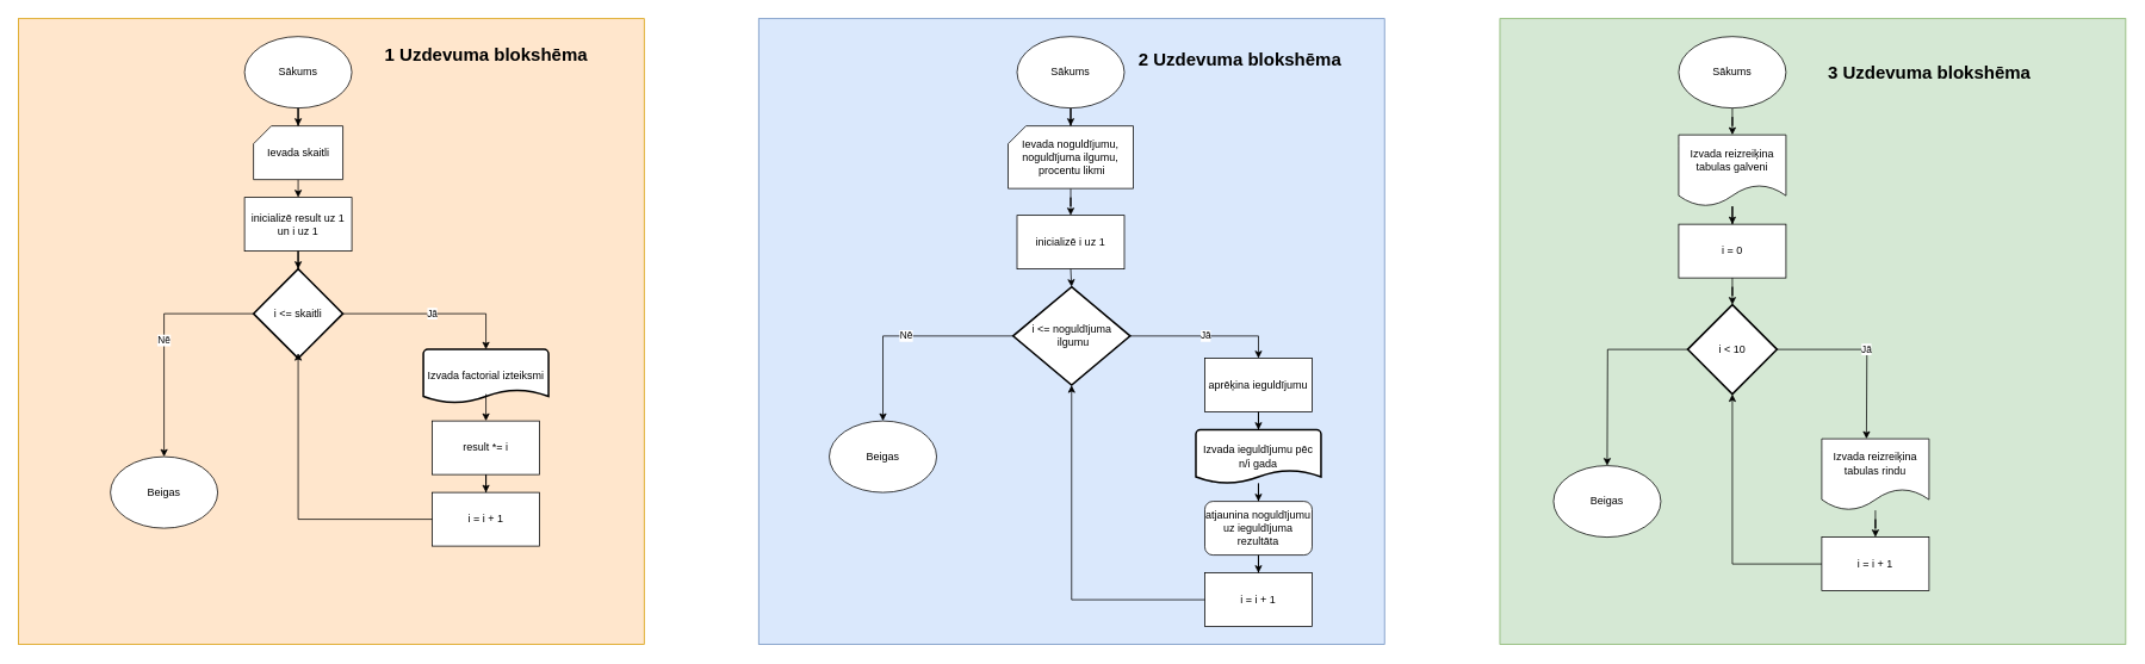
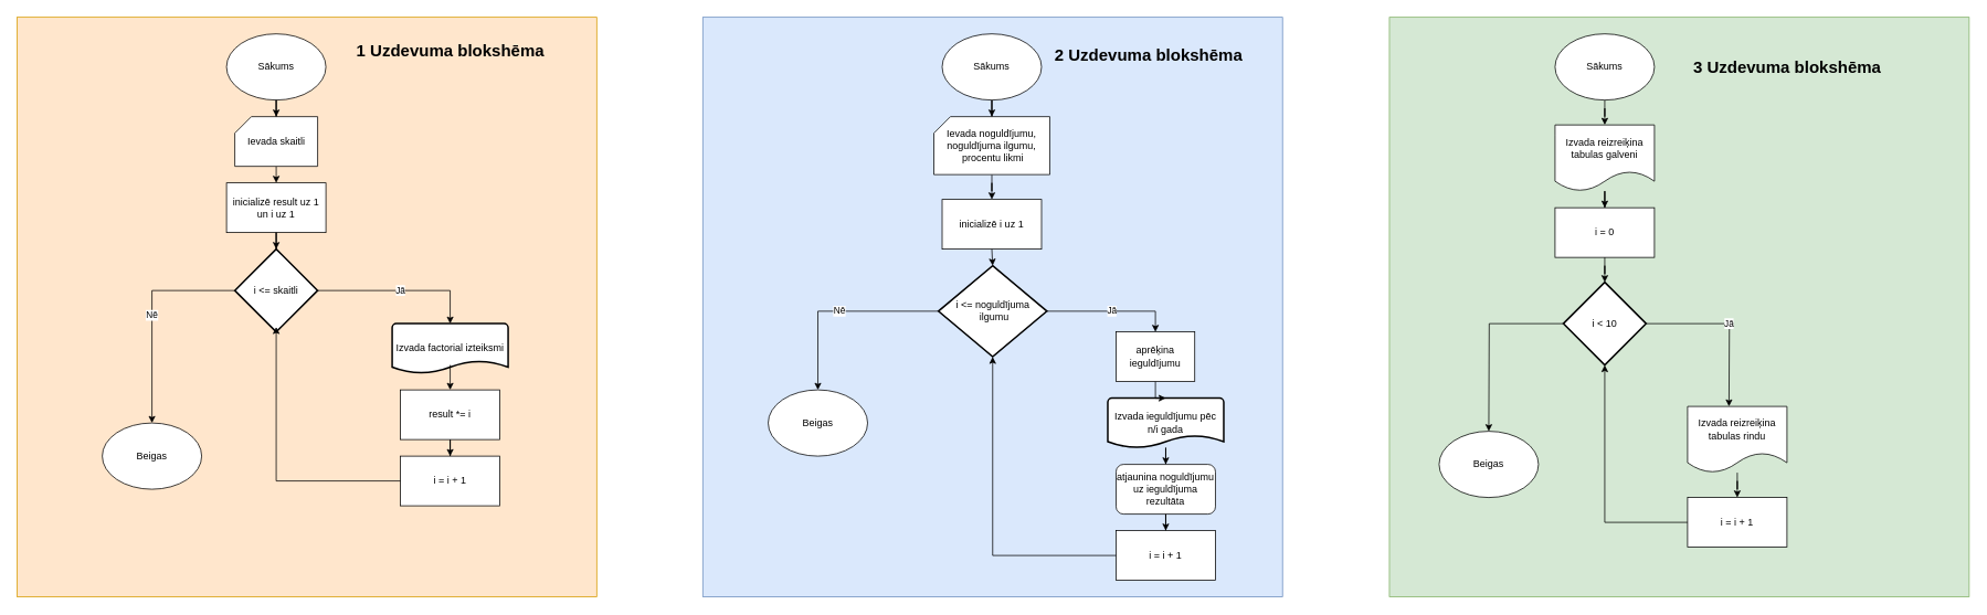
- <mxCell id="32" value="aprēķina ieguldījumu" style="rounded=0;whiteSpace=wrap;html=1;" parent="1" vertex="1"><mxGeometry x="1347" y="400" width="120" height="60" as="geometry" /></mxCell>
+ <mxCell id="32" value="aprēķina ieguldījumu" style="rounded=0;whiteSpace=wrap;html=1;" parent="1" vertex="1"><mxGeometry x="1347" y="400" width="95" height="60" as="geometry" /></mxCell>
